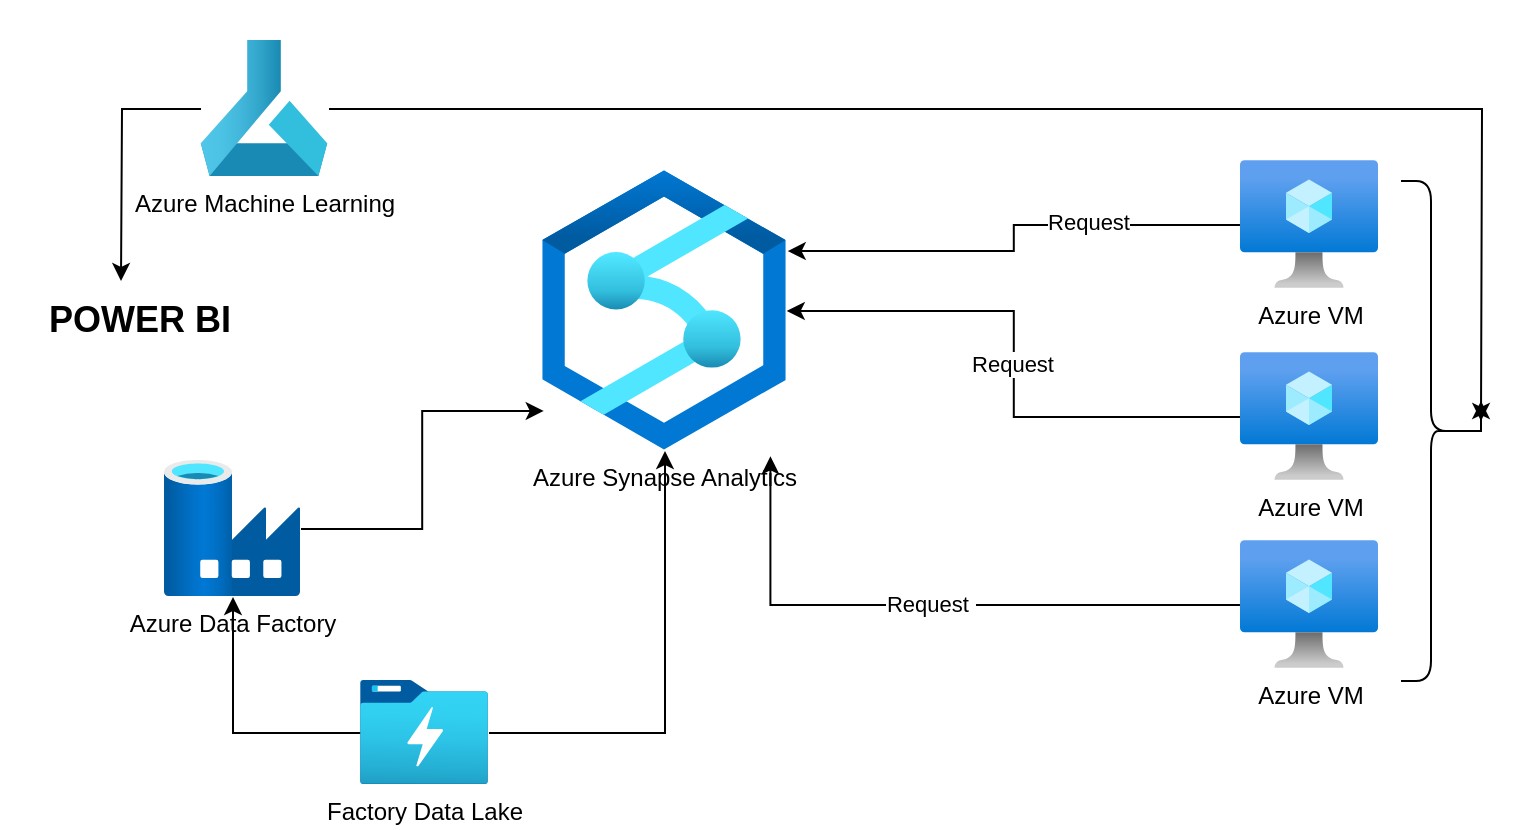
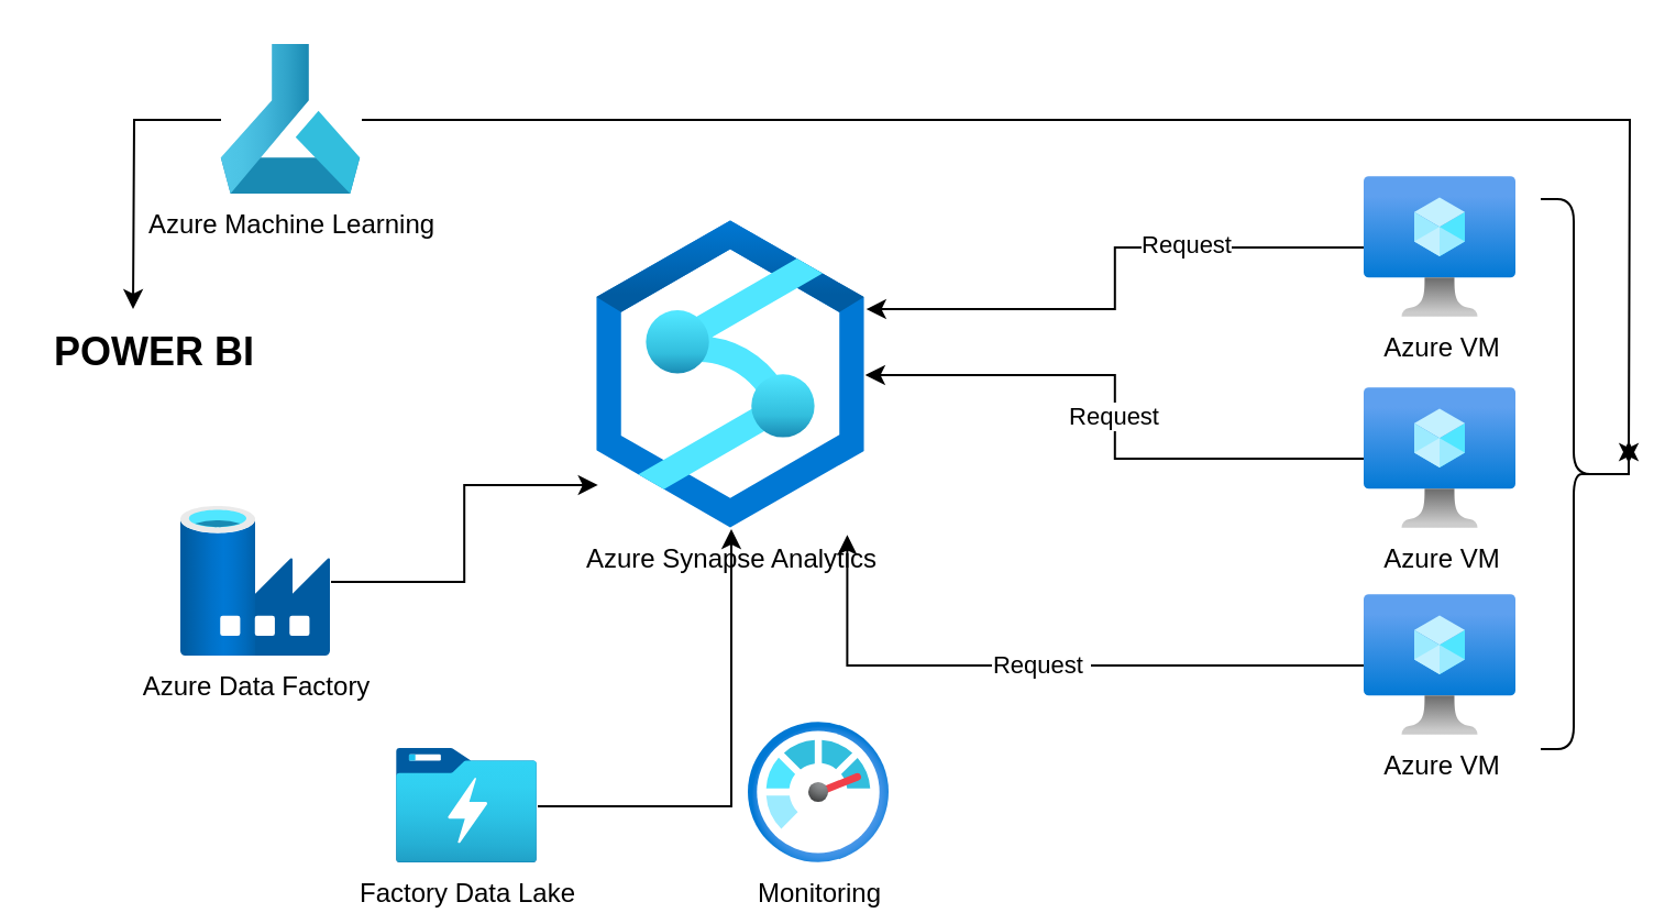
- <mxCell id="2" value="Azure Synapse Analytics" style="image;aspect=fixed;html=1;points=[];align=center;fontSize=12;image=img/lib/azure2/databases/Azure_Synapse_Analytics.svg;" vertex="1" parent="1"><mxGeometry x="271.13" y="85" width="121.74" height="140" as="geometry" /></mxCell>
+ <mxCell id="2" value="Azure Synapse Analytics" style="image;aspect=fixed;html=1;points=[];align=center;fontSize=12;image=img/lib/azure2/databases/Azure_Synapse_Analytics.svg;" vertex="1" parent="1"><mxGeometry x="271.13" y="100" width="121.74" height="140" as="geometry" /></mxCell>
+ <mxCell id="18" value="Monitoring" style="image;aspect=fixed;html=1;points=[];align=center;fontSize=12;image=img/lib/azure2/management_governance/Monitor.svg;" vertex="1" parent="1"><mxGeometry x="340" y="328" width="64" height="64" as="geometry" /></mxCell>
- <mxCell id="5" style="edgeStyle=orthogonalEdgeStyle;rounded=0;orthogonalLoop=1;jettySize=auto;html=1;" edge="1" parent="1" source="7" target="4"><mxGeometry relative="1" as="geometry" /></mxCell>
